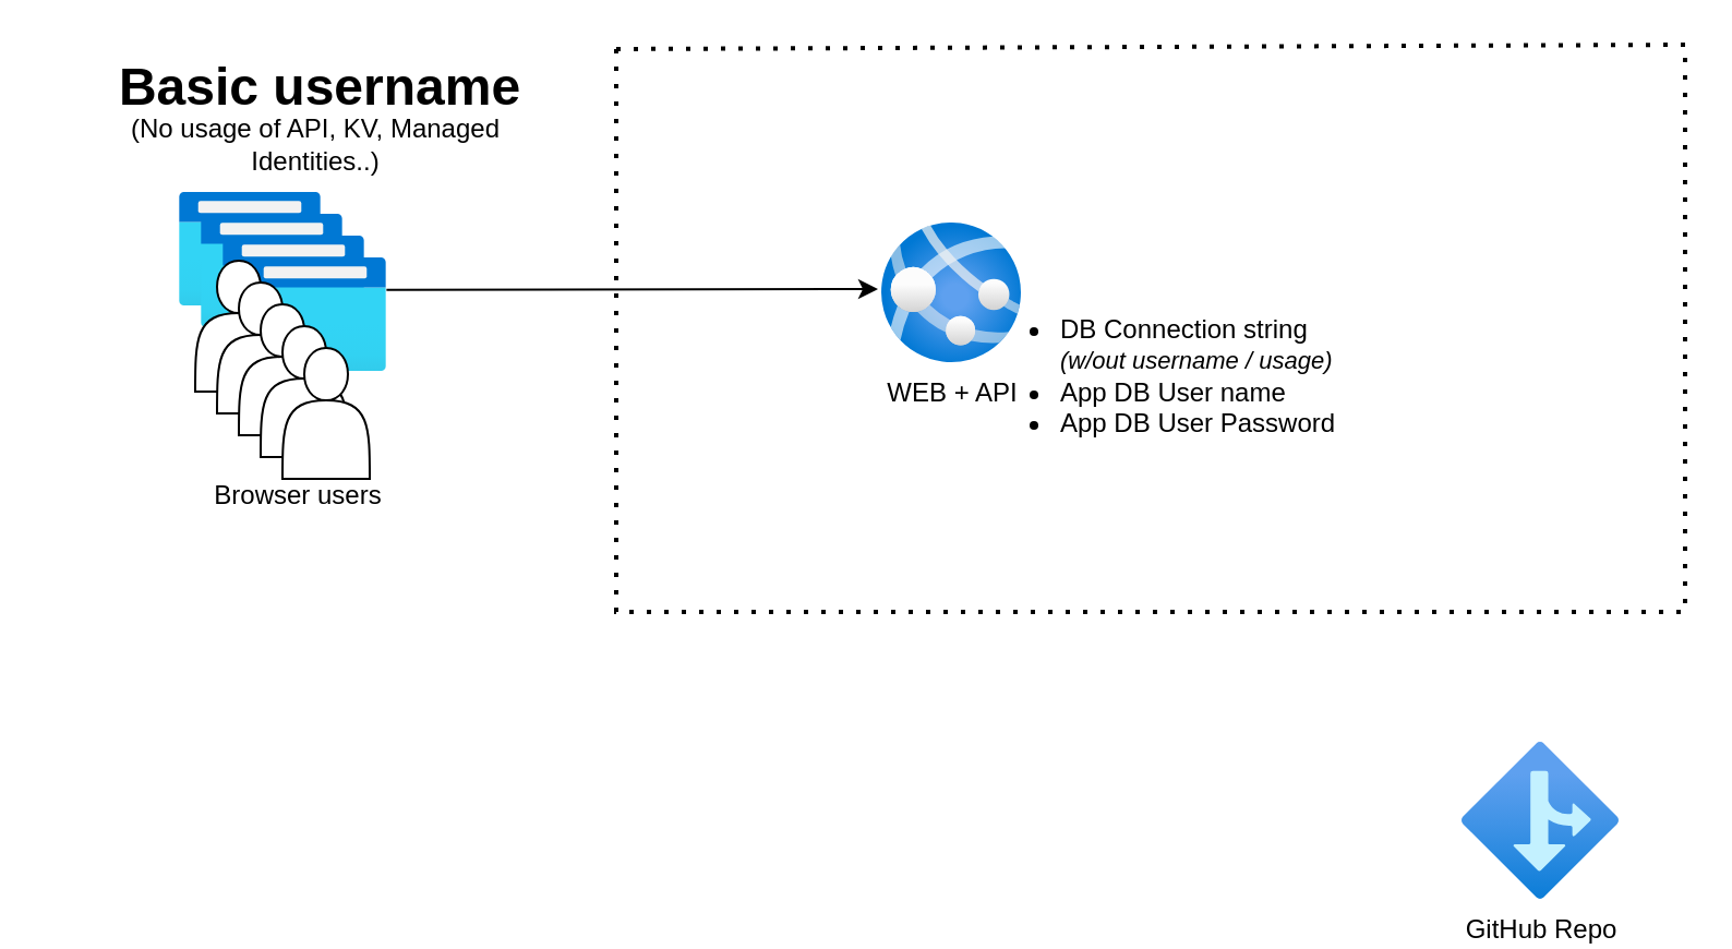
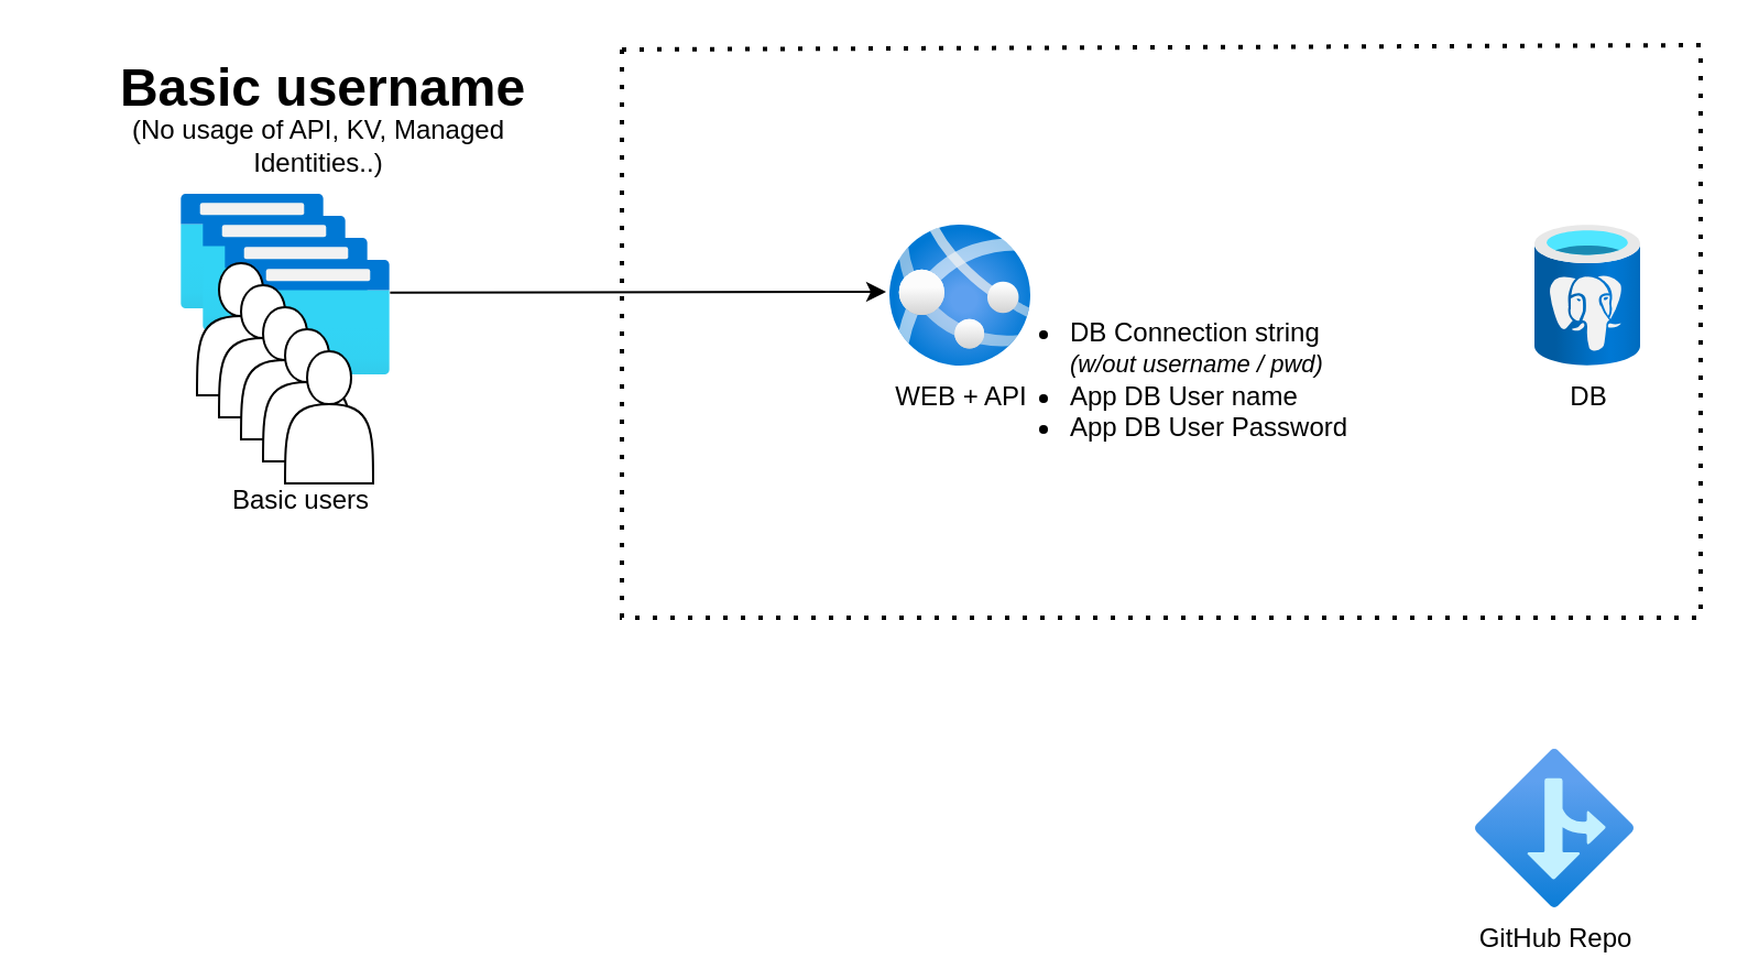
+ <mxCell id="3" value="DB" style="aspect=fixed;html=1;points=[];align=center;image;fontSize=12;image=img/lib/azure2/databases/Azure_Database_PostgreSQL_Server.svg;" parent="1" vertex="1"><mxGeometry x="697" y="102" width="48" height="64" as="geometry" /></mxCell>
- <mxCell id="16" value="&lt;ul&gt;&lt;li&gt;DB Connection string &lt;i&gt;&lt;font style=&quot;font-size: 11px;&quot;&gt;(w/out username / usage)&lt;/font&gt;&lt;/i&gt;&lt;/li&gt;&lt;li&gt;App DB User name&lt;/li&gt;&lt;li&gt;App DB User Password&lt;/li&gt;&lt;/ul&gt;" style="text;strokeColor=none;fillColor=none;html=1;whiteSpace=wrap;verticalAlign=middle;overflow=hidden;" parent="1" vertex="1"><mxGeometry x="444" y="129" width="176" height="73" as="geometry" /></mxCell>
+ <mxCell id="16" value="&lt;ul&gt;&lt;li&gt;DB Connection string &lt;i&gt;&lt;font style=&quot;font-size: 11px;&quot;&gt;(w/out username / pwd)&lt;/font&gt;&lt;/i&gt;&lt;/li&gt;&lt;li&gt;App DB User name&lt;/li&gt;&lt;li&gt;App DB User Password&lt;/li&gt;&lt;/ul&gt;" style="text;strokeColor=none;fillColor=none;html=1;whiteSpace=wrap;verticalAlign=middle;overflow=hidden;" parent="1" vertex="1"><mxGeometry x="444" y="129" width="176" height="73" as="geometry" /></mxCell>
- <mxCell id="14" value="Browser users" style="text;html=1;align=center;verticalAlign=middle;resizable=0;points=[];autosize=1;strokeColor=none;fillColor=none;" parent="1" vertex="1"><mxGeometry x="86" y="212" width="100" height="30" as="geometry" /></mxCell>
+ <mxCell id="14" value="Basic users" style="text;html=1;align=center;verticalAlign=middle;resizable=0;points=[];autosize=1;strokeColor=none;fillColor=none;" parent="1" vertex="1"><mxGeometry x="86" y="212" width="100" height="30" as="geometry" /></mxCell>
